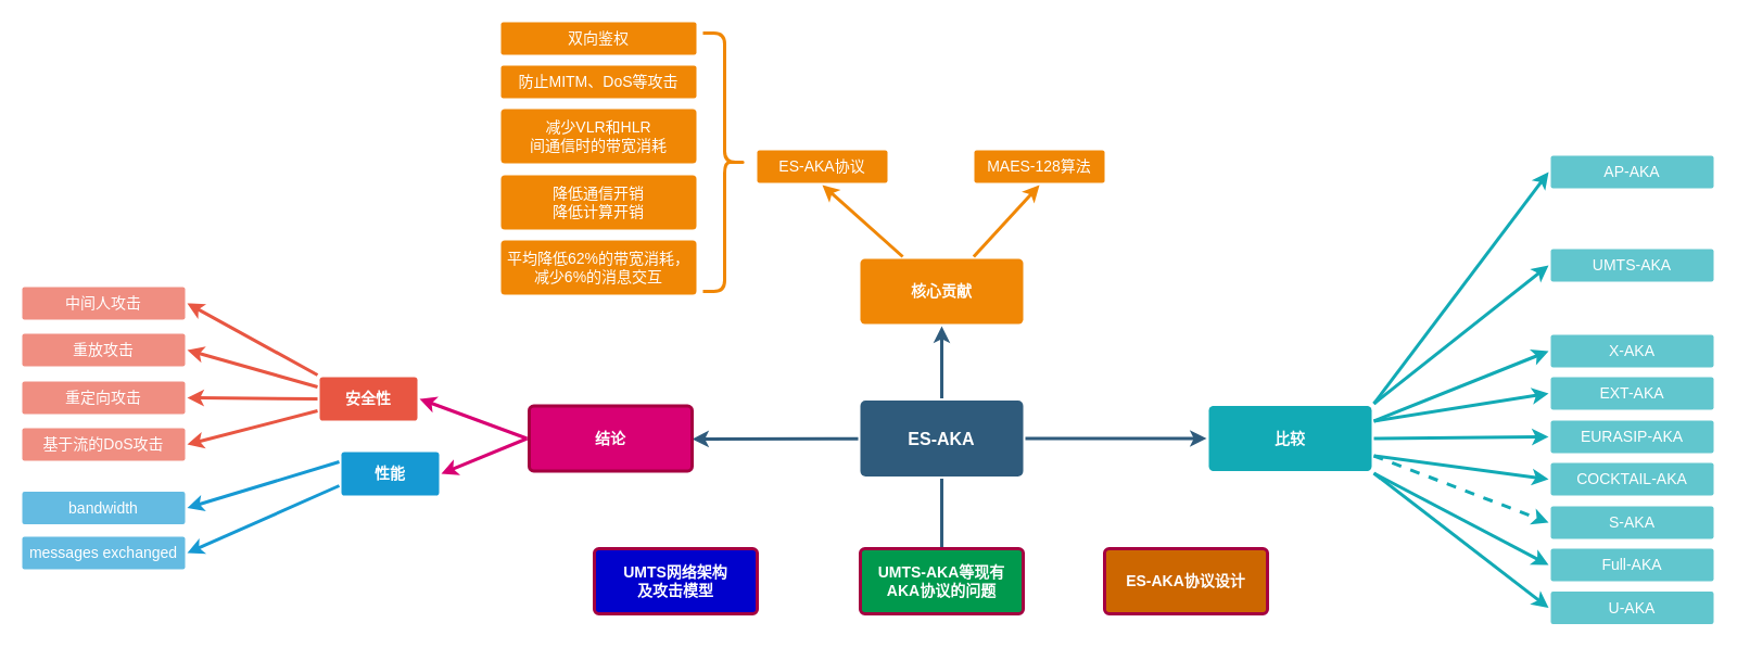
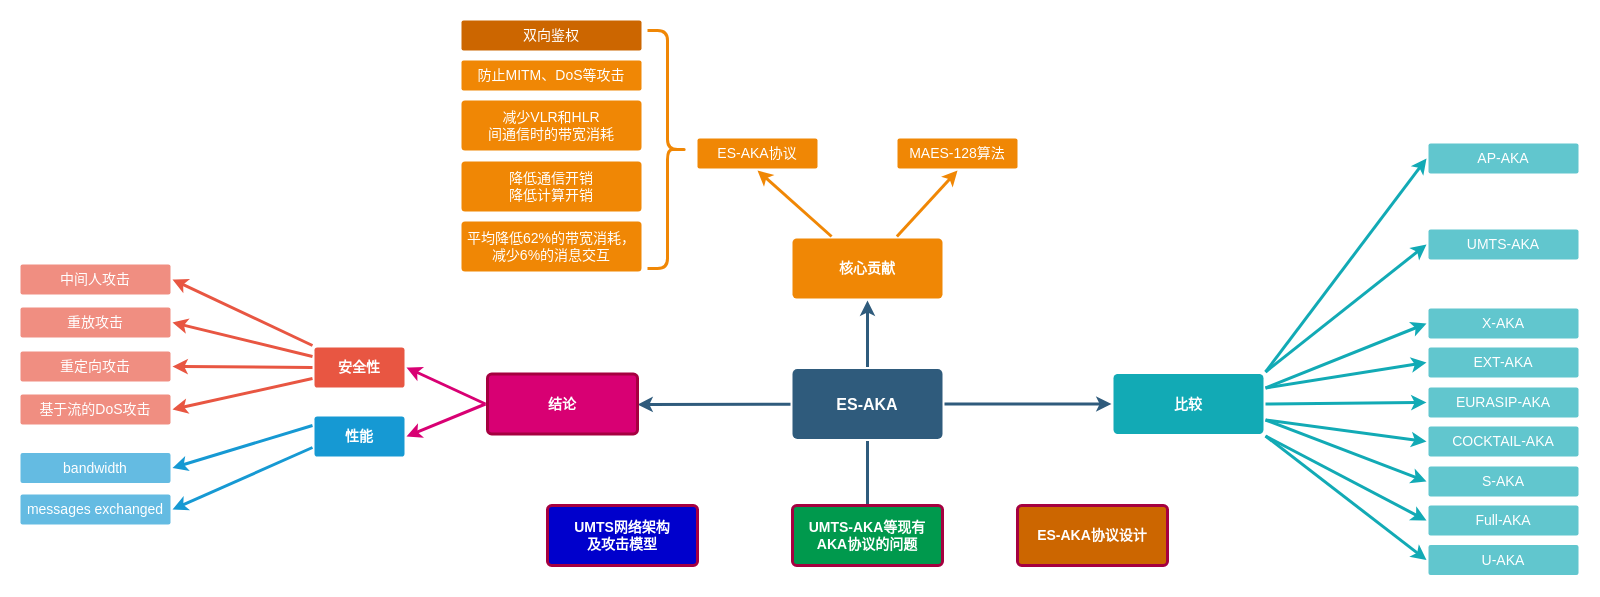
- <mxCell id="51" value="双向鉴权" style="rounded=1;whiteSpace=wrap;html=1;shadow=0;labelBackgroundColor=none;strokeColor=none;strokeWidth=3;fontFamily=Helvetica;fontSize=14;fontColor=#FFFFFF;align=center;spacing=5;fontStyle=0;arcSize=7;perimeterSpacing=2;fillColor=#F08705;" vertex="1" parent="1"><mxGeometry x="461" y="20" width="180" height="30" as="geometry" /></mxCell>
+ <mxCell id="51" value="双向鉴权" style="rounded=1;whiteSpace=wrap;html=1;shadow=0;labelBackgroundColor=none;strokeColor=none;strokeWidth=3;fontFamily=Helvetica;fontSize=14;fontColor=#FFFFFF;align=center;spacing=5;fontStyle=0;arcSize=7;perimeterSpacing=2;fillColor=#cc6600;" vertex="1" parent="1"><mxGeometry x="461" y="20" width="180" height="30" as="geometry" /></mxCell>
- <mxCell id="10" value="安全性" style="rounded=1;whiteSpace=wrap;html=1;shadow=0;labelBackgroundColor=none;strokeColor=none;strokeWidth=3;fillColor=#e85642;fontFamily=Helvetica;fontSize=14;fontColor=#FFFFFF;align=center;spacing=5;fontStyle=1;arcSize=7;perimeterSpacing=2;" parent="1" vertex="1"><mxGeometry x="294" y="347" width="90" height="40" as="geometry" /></mxCell>
+ <mxCell id="10" value="安全性" style="rounded=1;whiteSpace=wrap;html=1;shadow=0;labelBackgroundColor=none;strokeColor=none;strokeWidth=3;fillColor=#e85642;fontFamily=Helvetica;fontSize=14;fontColor=#FFFFFF;align=center;spacing=5;fontStyle=1;arcSize=7;perimeterSpacing=2;" parent="1" vertex="1"><mxGeometry x="314" y="347" width="90" height="40" as="geometry" /></mxCell>
- <mxCell id="39" value="" style="edgeStyle=none;rounded=1;jumpStyle=none;html=1;shadow=0;labelBackgroundColor=none;startArrow=none;startFill=0;jettySize=auto;orthogonalLoop=1;strokeColor=#12AAB5;strokeWidth=3;fontFamily=Helvetica;fontSize=14;fontColor=#FFFFFF;spacing=5;fontStyle=1;fillColor=#b0e3e6;entryX=0;entryY=0.5;entryDx=0;entryDy=0;exitX=1;exitY=0.75;exitDx=0;exitDy=0;dashed=1;" parent="1" source="22" target="34" edge="1"><mxGeometry relative="1" as="geometry"><mxPoint x="1238" y="481.75" as="sourcePoint" /><mxPoint x="1399" y="480.25" as="targetPoint" /></mxGeometry></mxCell>
+ <mxCell id="39" value="" style="edgeStyle=none;rounded=1;jumpStyle=none;html=1;shadow=0;labelBackgroundColor=none;startArrow=none;startFill=0;jettySize=auto;orthogonalLoop=1;strokeColor=#12AAB5;strokeWidth=3;fontFamily=Helvetica;fontSize=14;fontColor=#FFFFFF;spacing=5;fontStyle=1;fillColor=#b0e3e6;entryX=0;entryY=0.5;entryDx=0;entryDy=0;exitX=1;exitY=0.75;exitDx=0;exitDy=0;" parent="1" source="22" target="34" edge="1"><mxGeometry relative="1" as="geometry"><mxPoint x="1238" y="481.75" as="sourcePoint" /><mxPoint x="1399" y="480.25" as="targetPoint" /></mxGeometry></mxCell>
